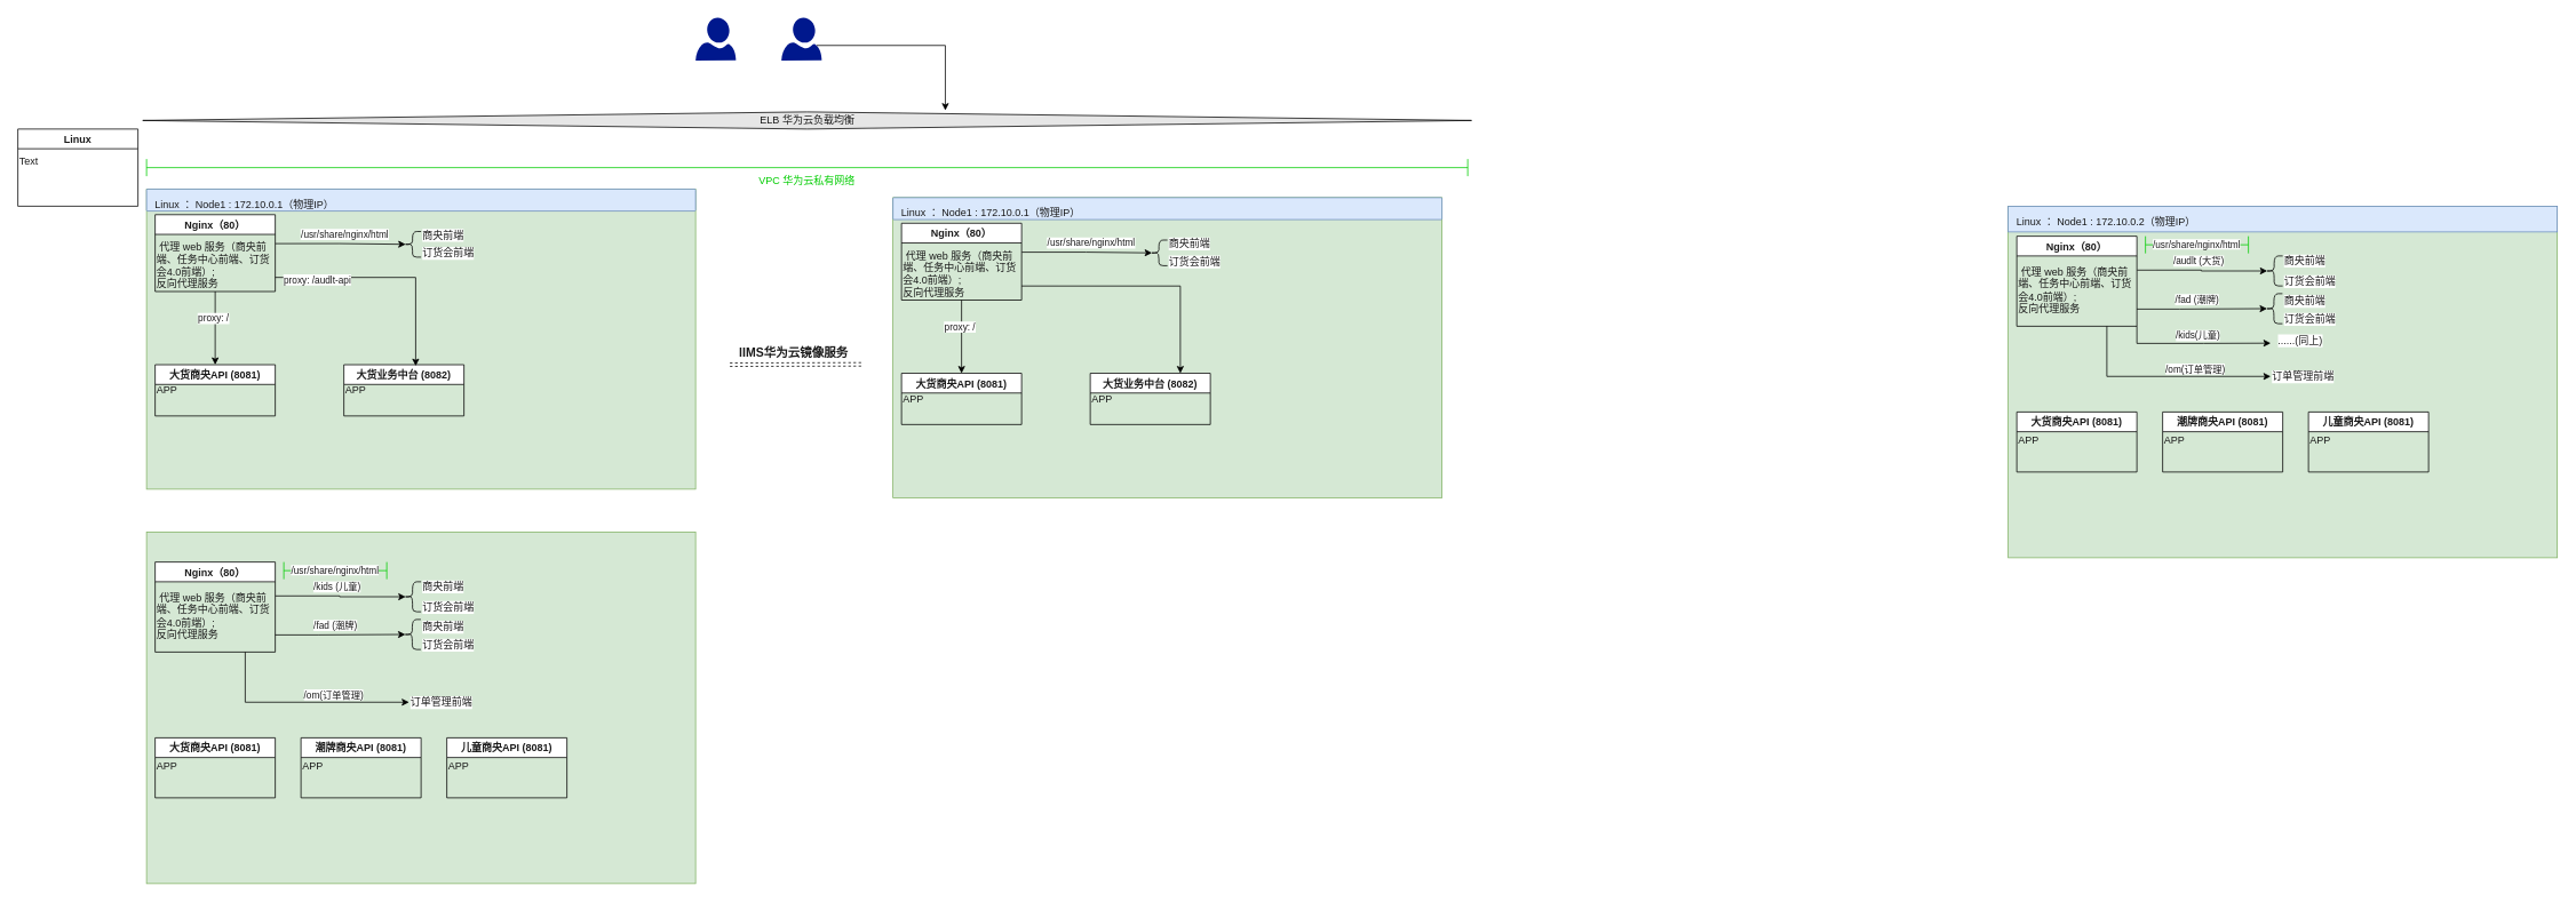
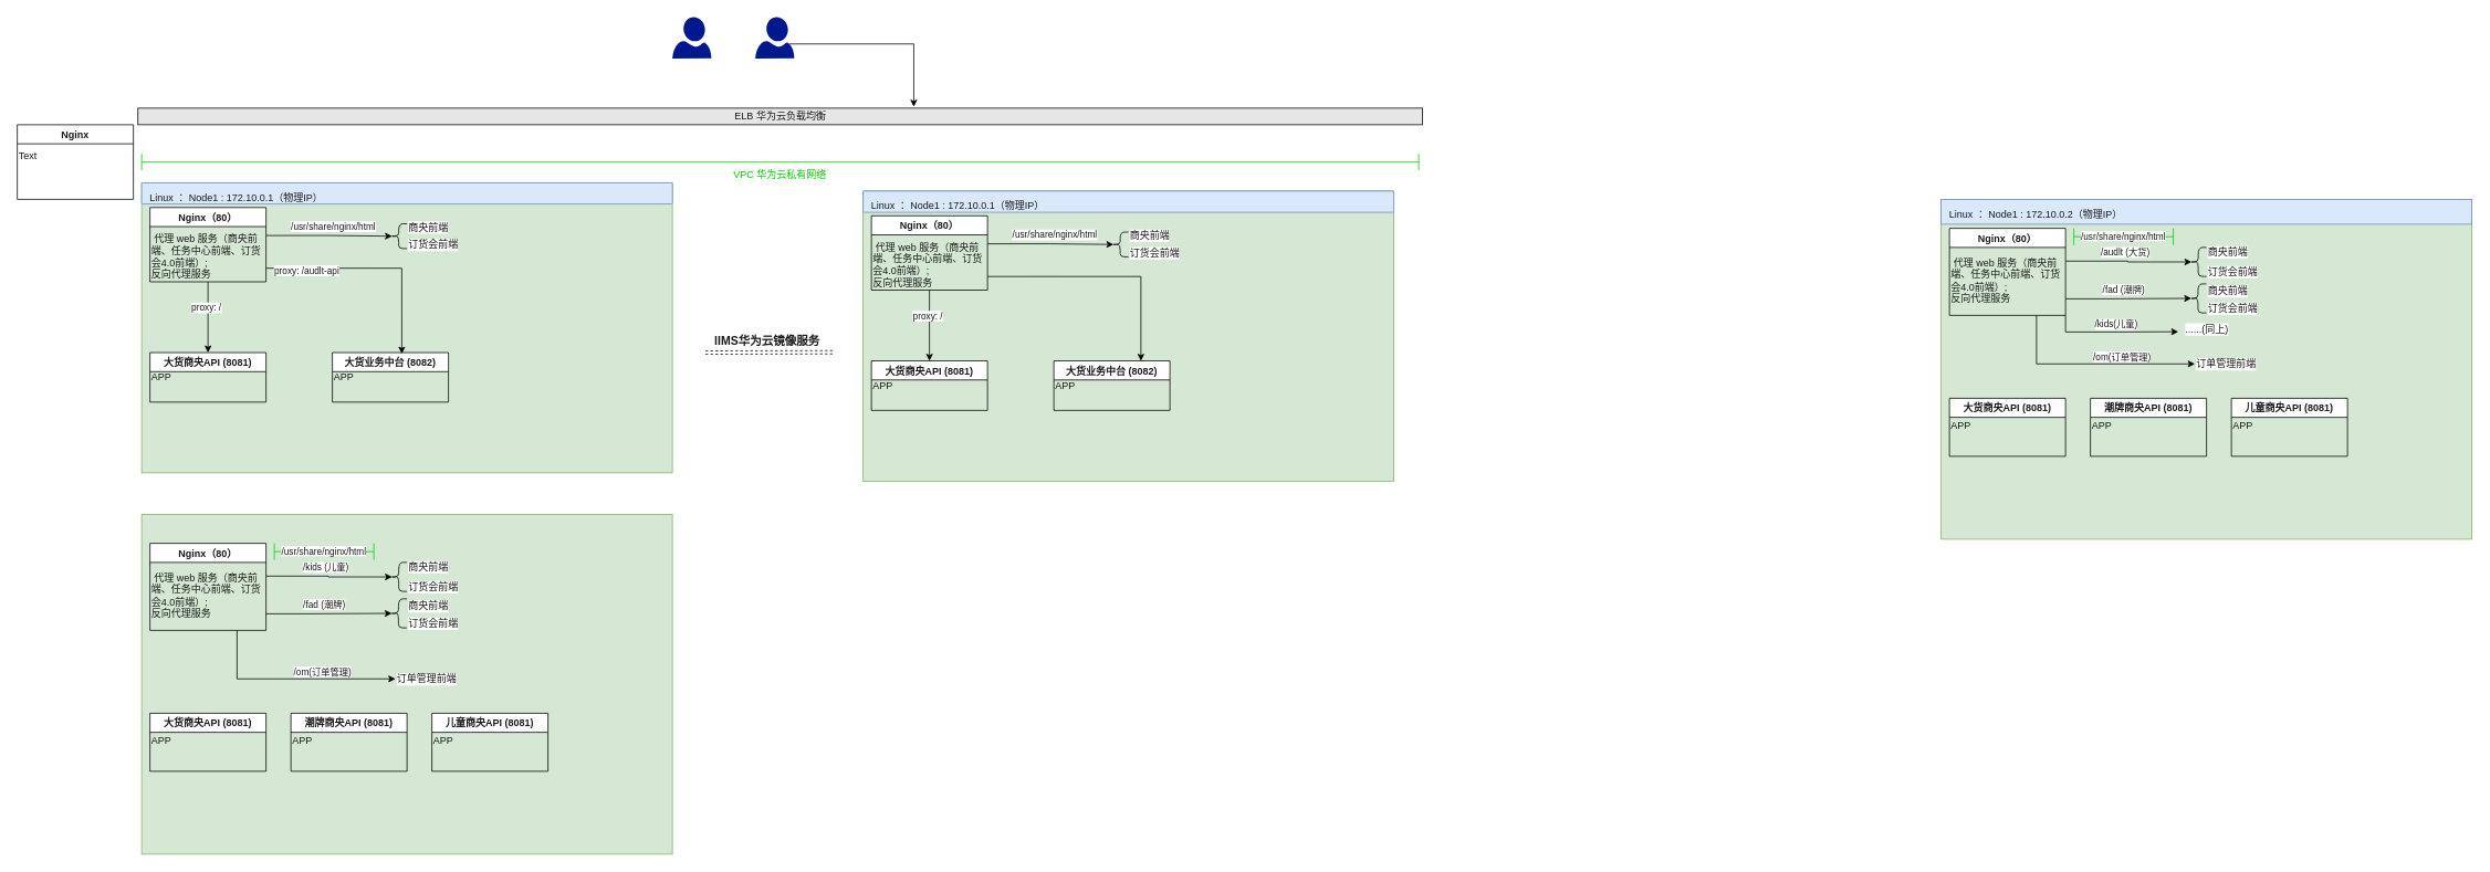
- <mxCell id="5" value="ELB 华为云负载均衡" style="rhombus;whiteSpace=wrap;html=1;align=center;fontColor=#1A1A1A;fillColor=#E6E6E6;" vertex="1" parent="1"><mxGeometry x="165.5" y="130" width="1549" height="20" as="geometry" /></mxCell>
+ <mxCell id="5" value="ELB 华为云负载均衡" style="rounded=0;whiteSpace=wrap;html=1;align=center;fontColor=#1A1A1A;fillColor=#E6E6E6;" vertex="1" parent="1"><mxGeometry x="165.5" y="130" width="1549" height="20" as="geometry" /></mxCell>
- <mxCell id="28" value="Linux" style="swimlane;fontColor=#1A1A1A;" vertex="1" parent="27"><mxGeometry width="140" height="90" as="geometry"><mxRectangle x="10" y="40" width="70" height="23" as="alternateBounds" /></mxGeometry></mxCell>
+ <mxCell id="28" value="Nginx" style="swimlane;fontColor=#1A1A1A;" vertex="1" parent="27"><mxGeometry width="140" height="90" as="geometry"><mxRectangle x="10" y="40" width="70" height="23" as="alternateBounds" /></mxGeometry></mxCell>
- <mxCell id="50" value="......(同上)" style="text;html=1;strokeColor=none;fillColor=none;align=center;verticalAlign=middle;whiteSpace=wrap;rounded=0;labelBackgroundColor=#FFFFFF;fontColor=#1A1A1A;" vertex="1" parent="30"><mxGeometry x="306" y="150" width="69" height="13" as="geometry" /></mxCell>
+ <mxCell id="50" value="......(同上)" style="text;html=1;strokeColor=none;fillColor=none;align=center;verticalAlign=middle;whiteSpace=wrap;rounded=0;labelBackgroundColor=#FFFFFF;fontColor=#1A1A1A;" vertex="1" parent="30"><mxGeometry x="286" y="150" width="69" height="13" as="geometry" /></mxCell>
